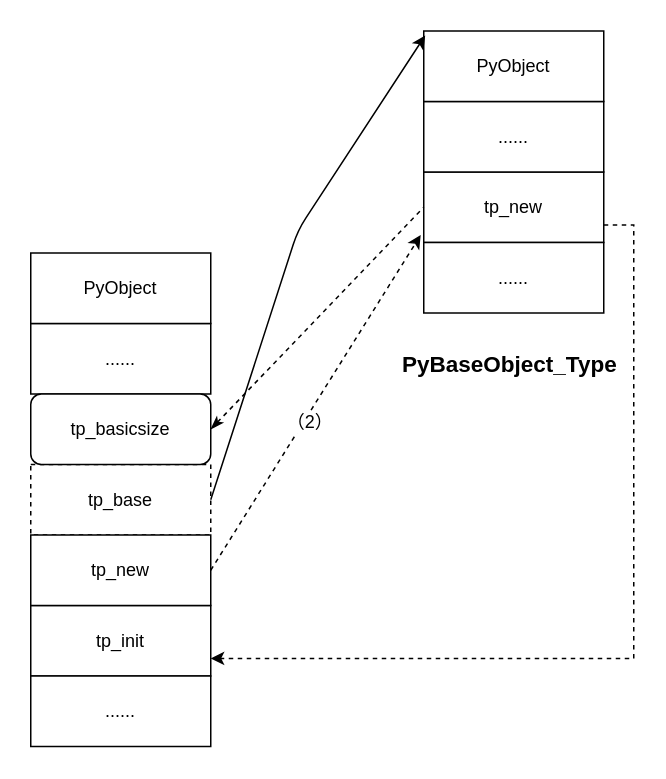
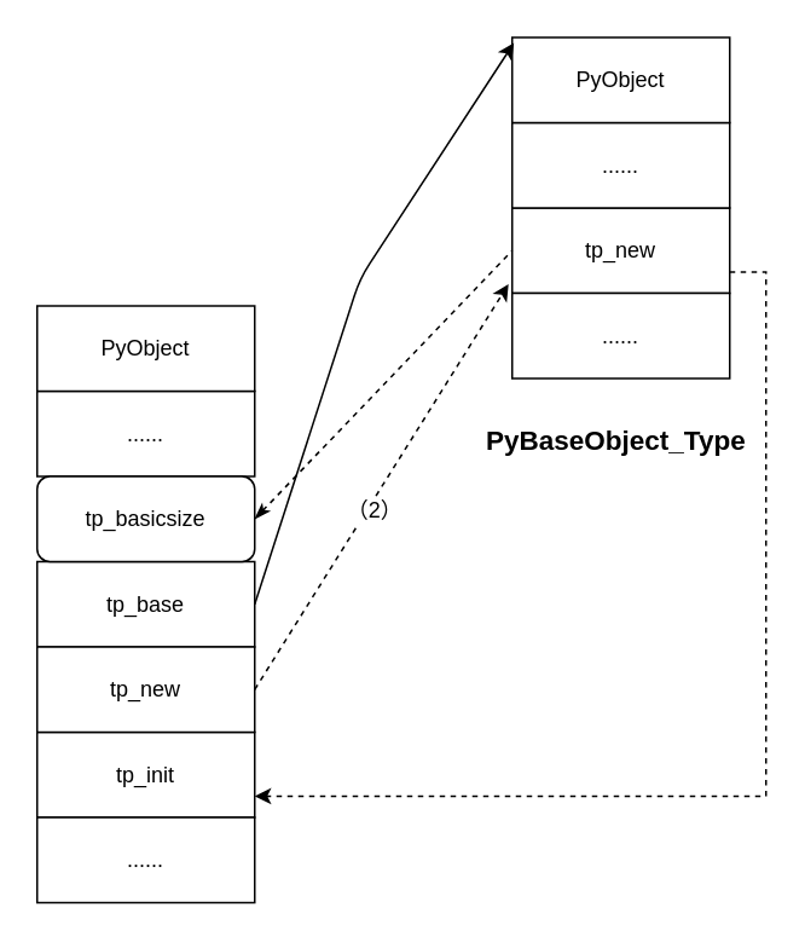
- <mxCell id="3" value="tp_base" style="rounded=0;whiteSpace=wrap;html=1;dashed=1;" vertex="1" parent="1"><mxGeometry x="20" y="309" width="120" height="47" as="geometry" /></mxCell>
+ <mxCell id="3" value="tp_base" style="rounded=0;whiteSpace=wrap;html=1;" vertex="1" parent="1"><mxGeometry x="20" y="309" width="120" height="47" as="geometry" /></mxCell>
